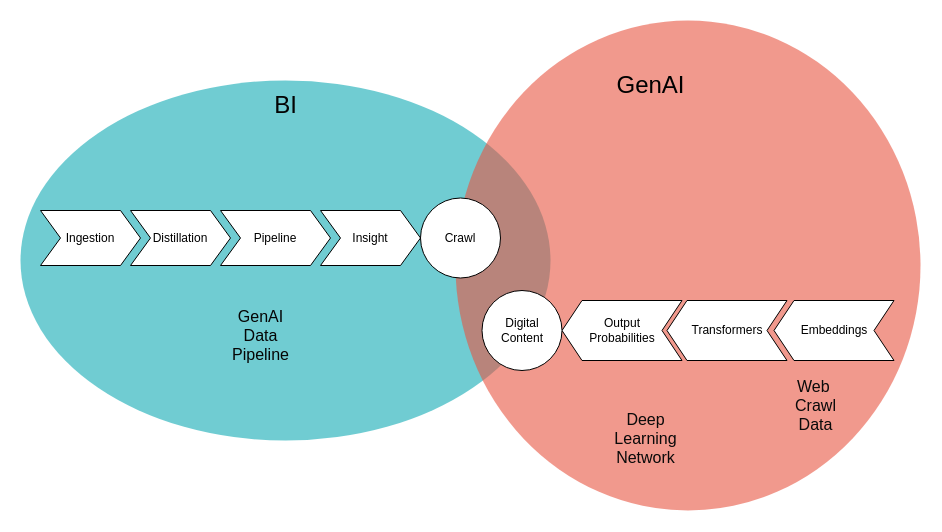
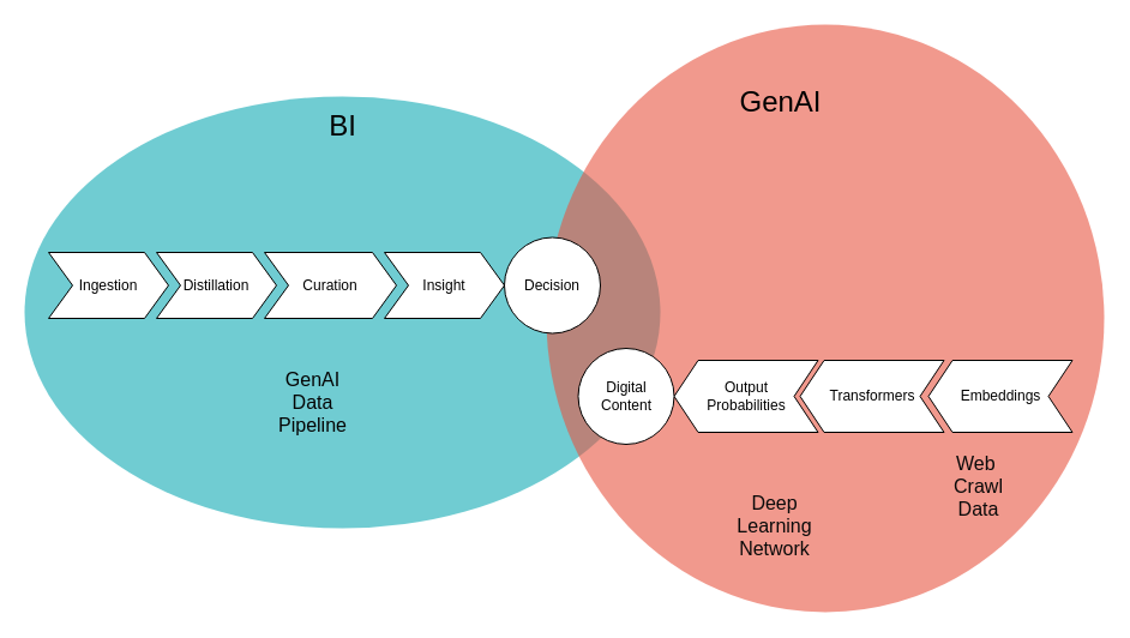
- <mxCell id="9" value="Pipeline" style="shape=step;perimeter=stepPerimeter;whiteSpace=wrap;html=1;fixedSize=1;" vertex="1" parent="1"><mxGeometry x="220" y="210" width="110" height="55" as="geometry" /></mxCell>
+ <mxCell id="9" value="Curation" style="shape=step;perimeter=stepPerimeter;whiteSpace=wrap;html=1;fixedSize=1;" vertex="1" parent="1"><mxGeometry x="220" y="210" width="110" height="55" as="geometry" /></mxCell>
- <mxCell id="11" value="Crawl" style="ellipse;whiteSpace=wrap;html=1;aspect=fixed;" vertex="1" parent="1"><mxGeometry x="420" y="197.5" width="80" height="80" as="geometry" /></mxCell>
+ <mxCell id="11" value="Decision" style="ellipse;whiteSpace=wrap;html=1;aspect=fixed;" vertex="1" parent="1"><mxGeometry x="420" y="197.5" width="80" height="80" as="geometry" /></mxCell>
